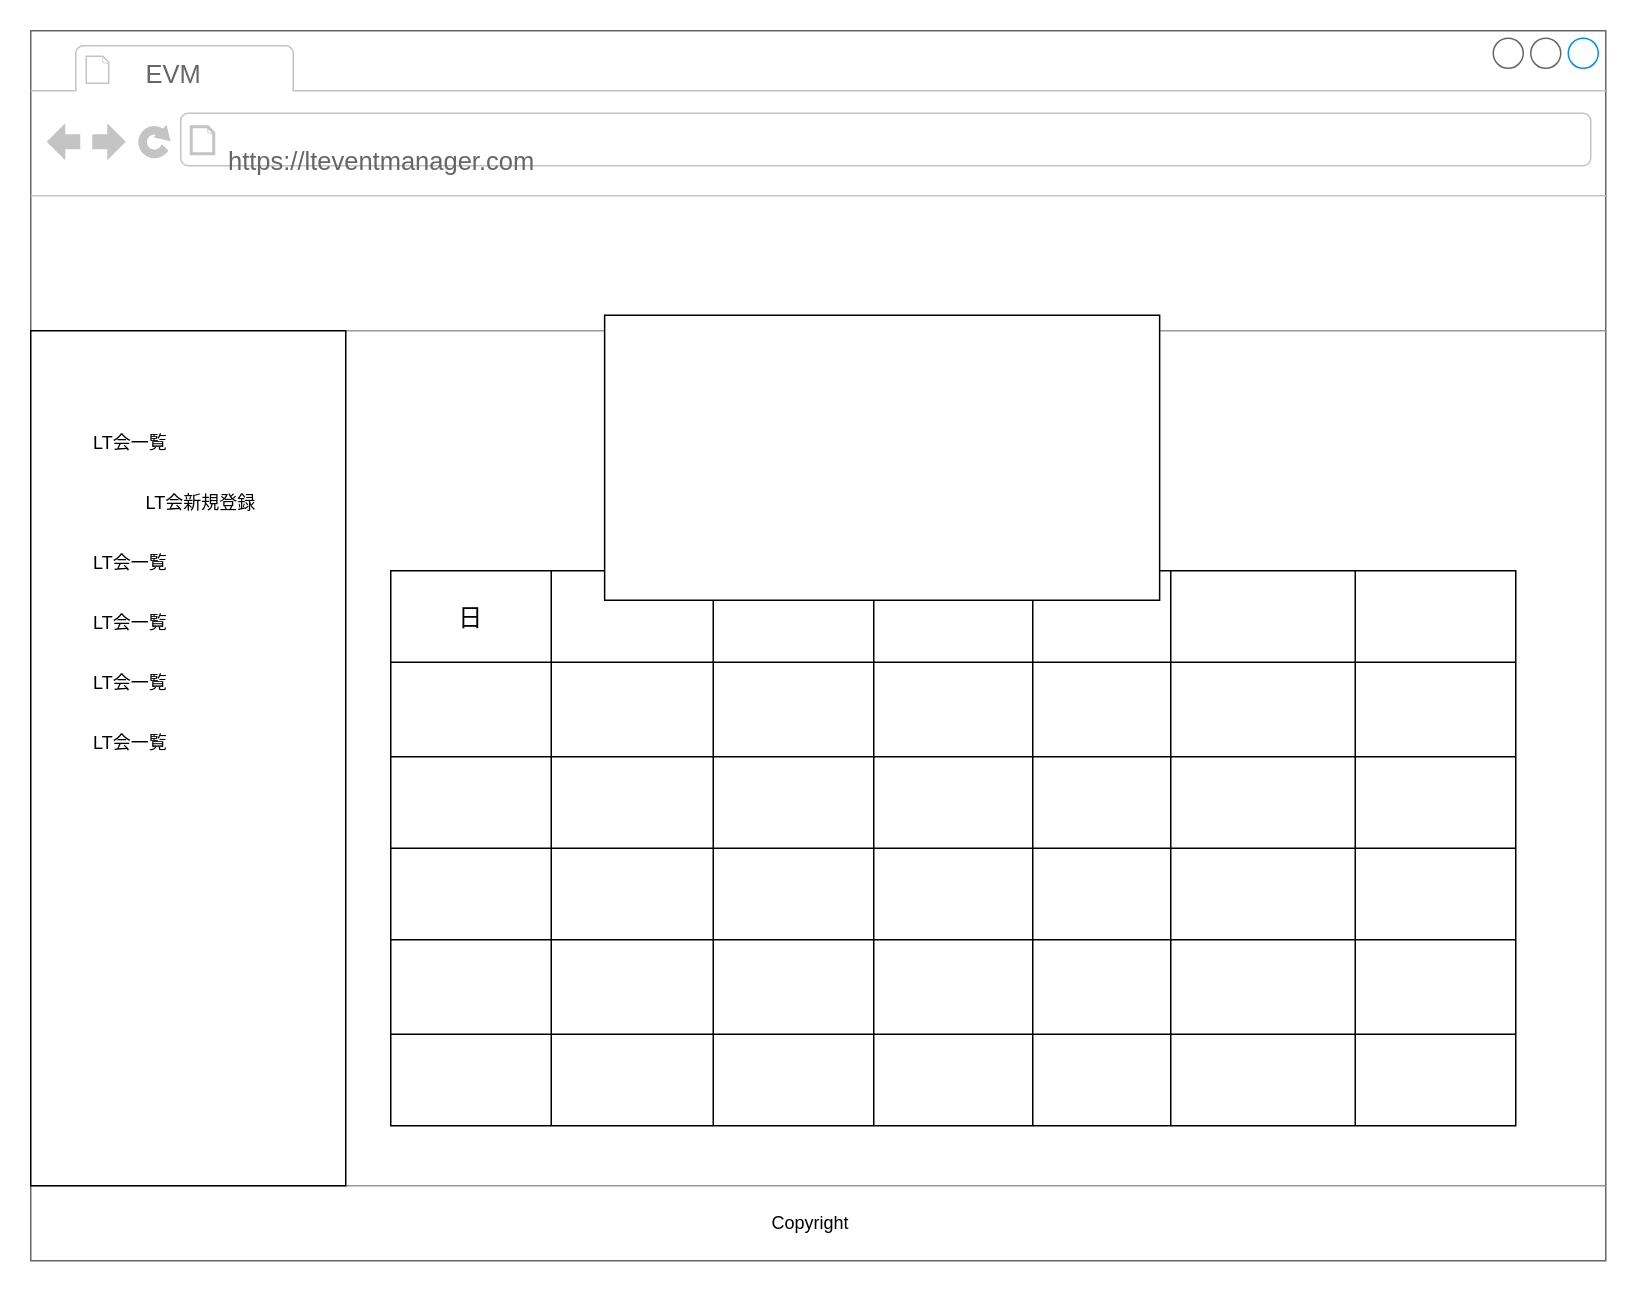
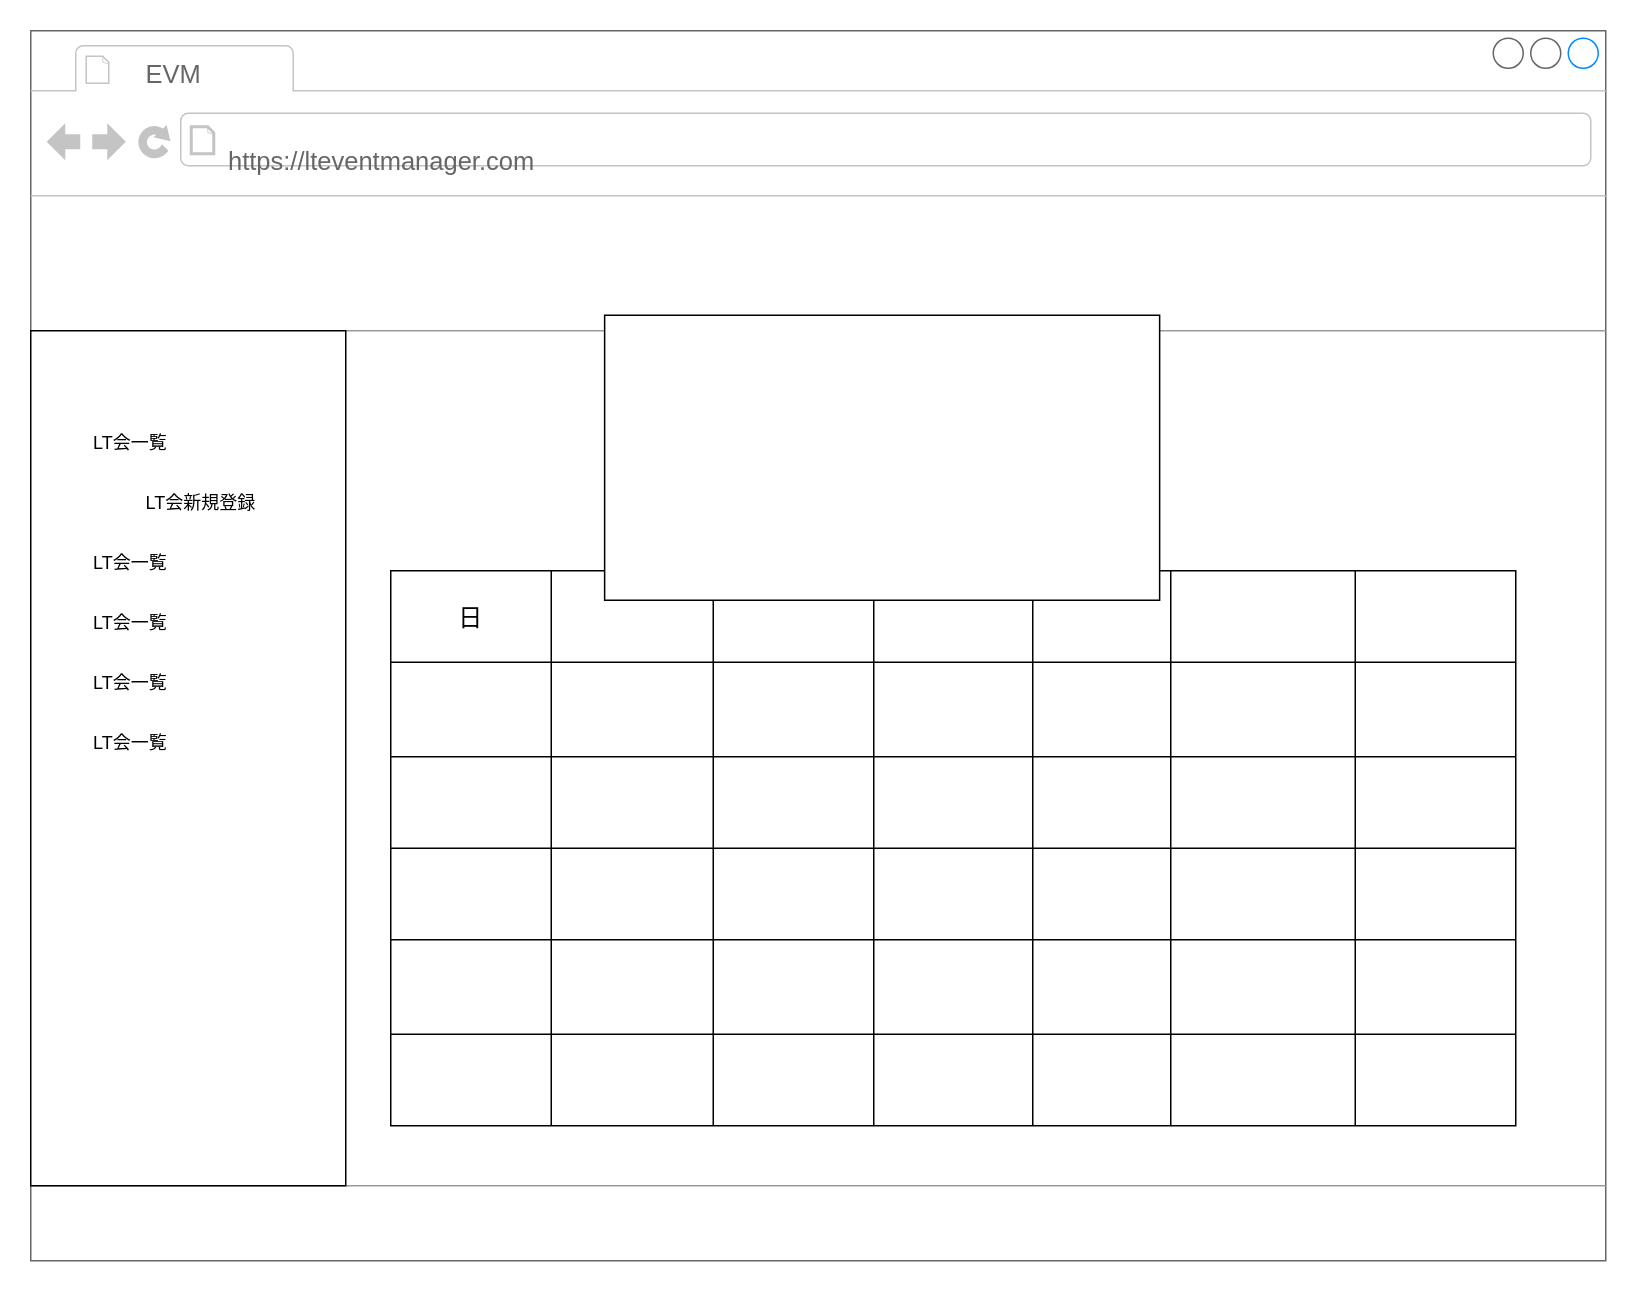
- <mxCell id="56" value="Copyright" style="text;html=1;strokeColor=none;fillColor=none;align=center;verticalAlign=middle;whiteSpace=wrap;rounded=0;" parent="1" vertex="1"><mxGeometry x="510" y="800" width="60" height="30" as="geometry" /></mxCell>
